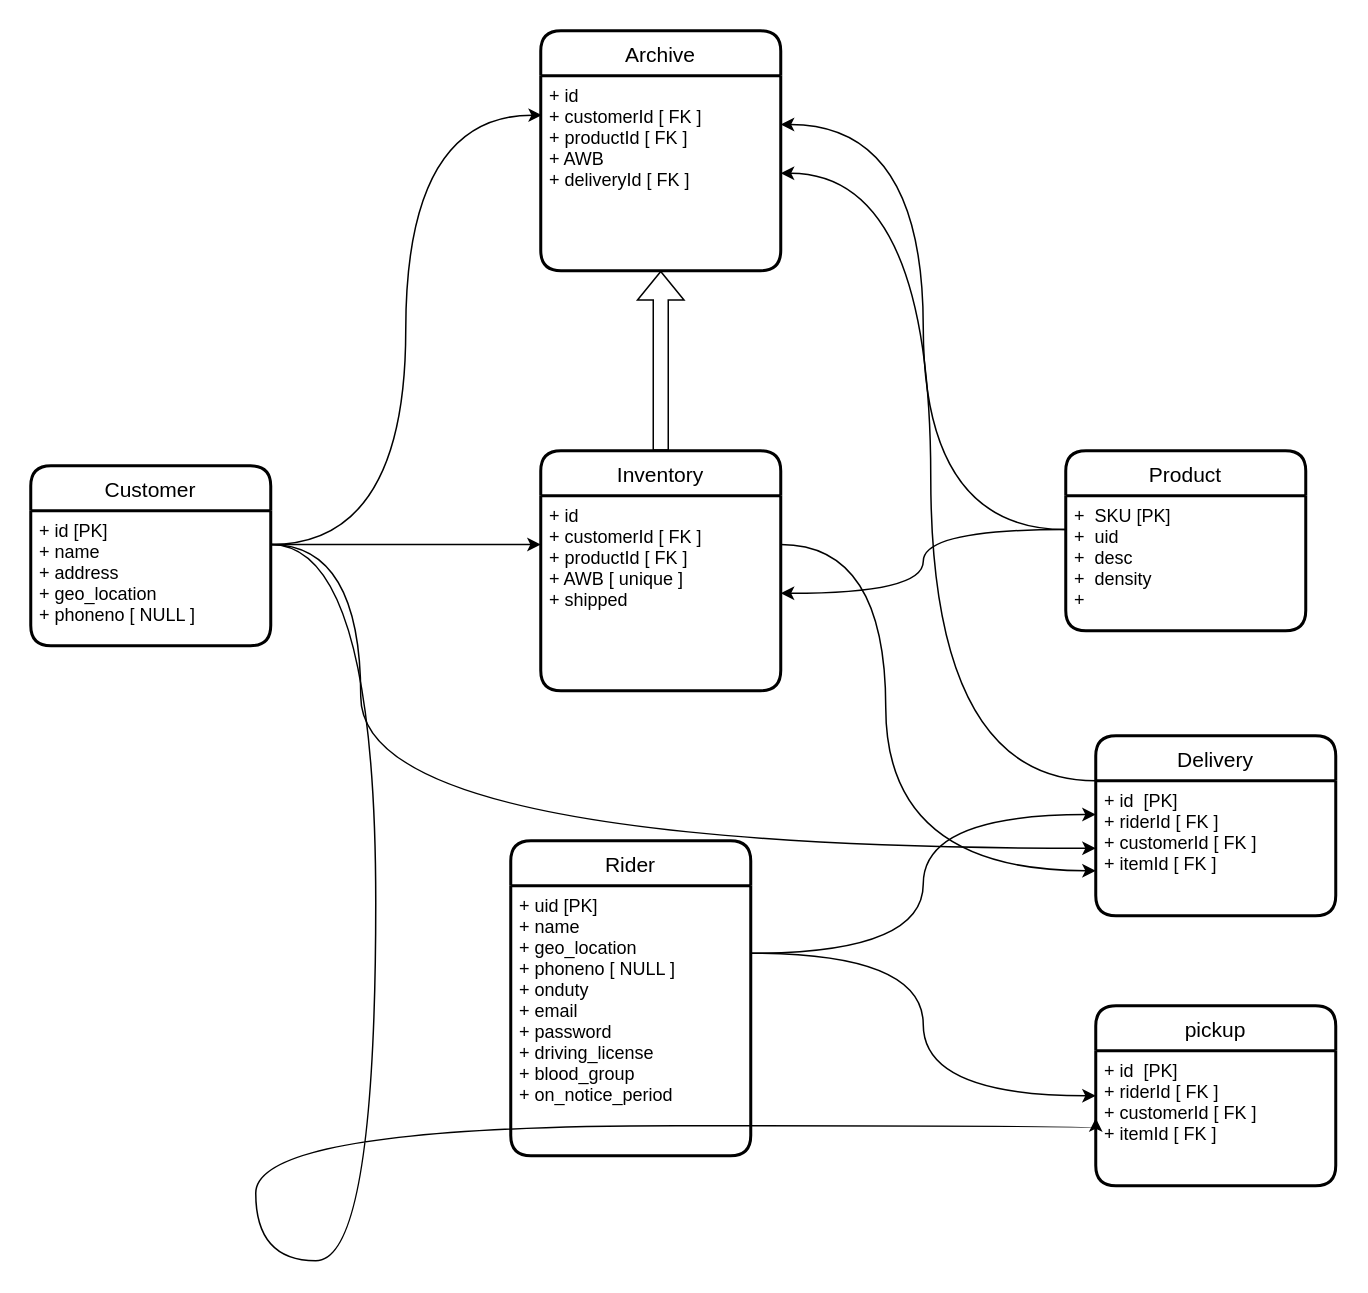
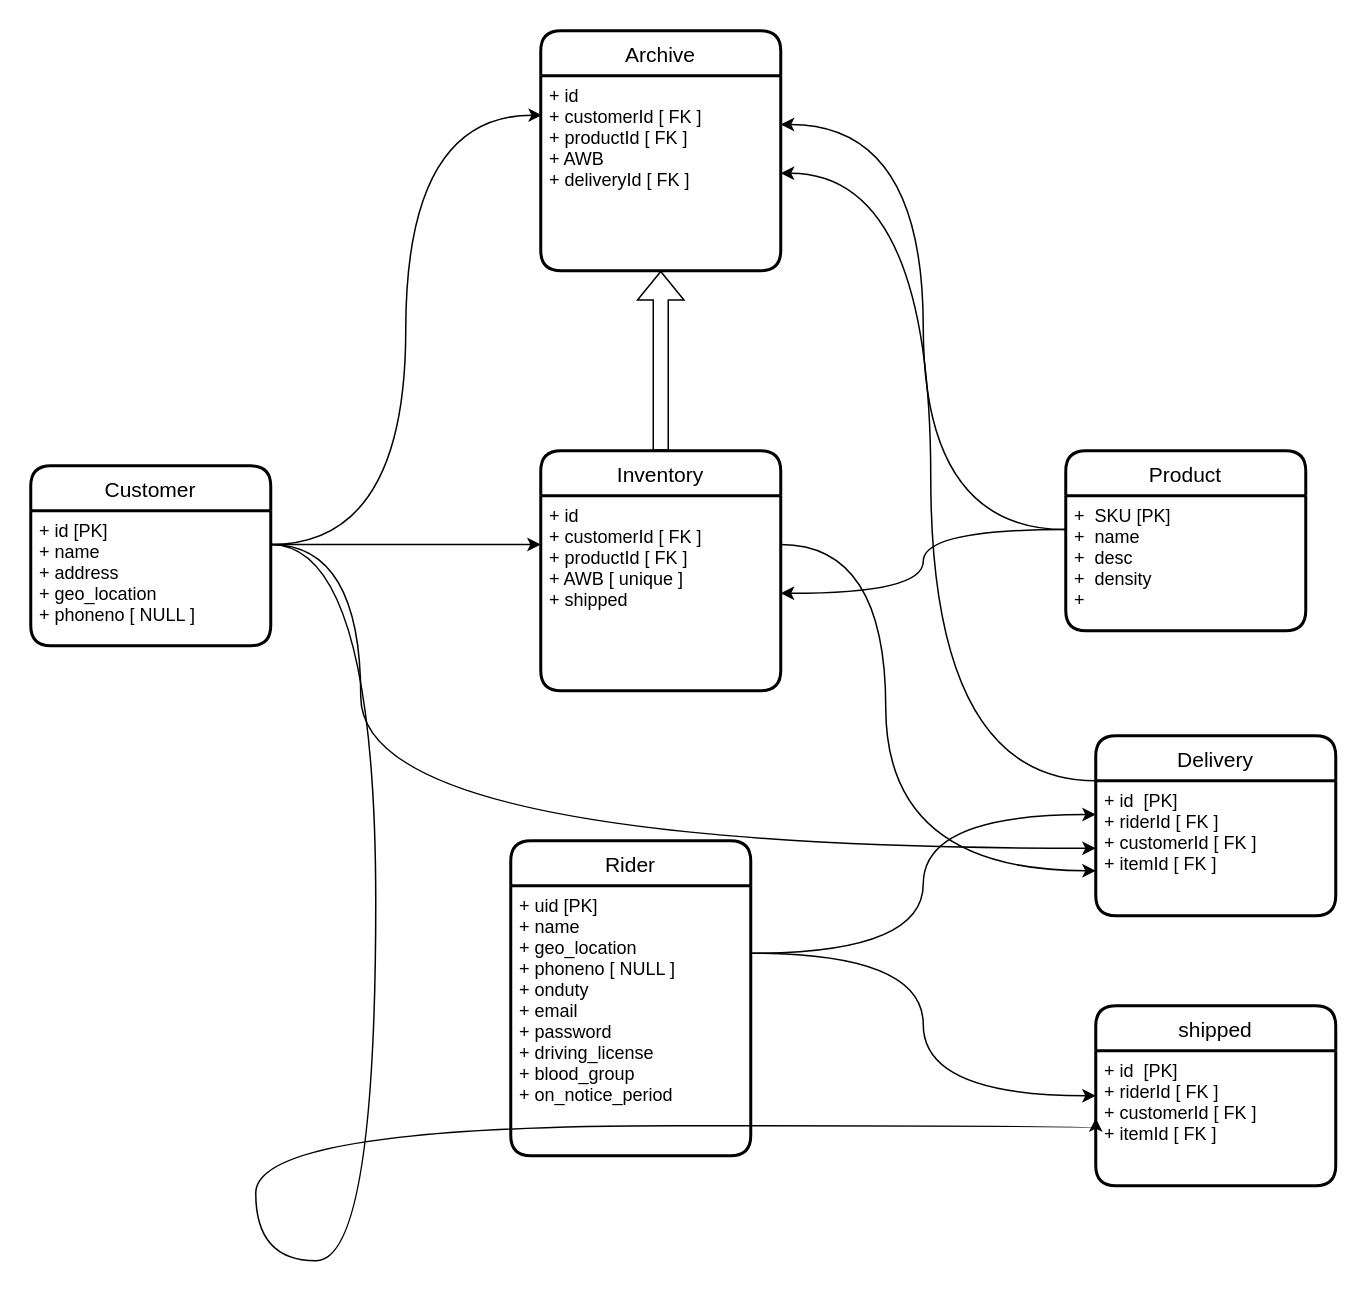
- <mxCell id="5" value="+  SKU [PK]&#10;+  uid&#10;+  desc&#10;+  density&#10;+ " style="align=left;strokeColor=none;fillColor=none;spacingLeft=4;fontSize=12;verticalAlign=top;resizable=0;rotatable=0;part=1;fontFamily=Helvetica;fontColor=default;startSize=0;" parent="4" vertex="1"><mxGeometry y="30" width="160" height="90" as="geometry" /></mxCell>
+ <mxCell id="5" value="+  SKU [PK]&#10;+  name&#10;+  desc&#10;+  density&#10;+ " style="align=left;strokeColor=none;fillColor=none;spacingLeft=4;fontSize=12;verticalAlign=top;resizable=0;rotatable=0;part=1;fontFamily=Helvetica;fontColor=default;startSize=0;" parent="4" vertex="1"><mxGeometry y="30" width="160" height="90" as="geometry" /></mxCell>
- <mxCell id="23" value="pickup" style="swimlane;childLayout=stackLayout;horizontal=1;startSize=30;horizontalStack=0;rounded=1;fontSize=14;fontStyle=0;strokeWidth=2;resizeParent=0;resizeLast=1;shadow=0;dashed=0;align=center;strokeColor=default;fontFamily=Helvetica;fontColor=default;fillColor=none;" parent="1" vertex="1"><mxGeometry x="730" y="670" width="160" height="120" as="geometry"><mxRectangle x="-100" y="440" width="80" height="30" as="alternateBounds" /></mxGeometry></mxCell>
+ <mxCell id="23" value="shipped" style="swimlane;childLayout=stackLayout;horizontal=1;startSize=30;horizontalStack=0;rounded=1;fontSize=14;fontStyle=0;strokeWidth=2;resizeParent=0;resizeLast=1;shadow=0;dashed=0;align=center;strokeColor=default;fontFamily=Helvetica;fontColor=default;fillColor=none;" parent="1" vertex="1"><mxGeometry x="730" y="670" width="160" height="120" as="geometry"><mxRectangle x="-100" y="440" width="80" height="30" as="alternateBounds" /></mxGeometry></mxCell>
